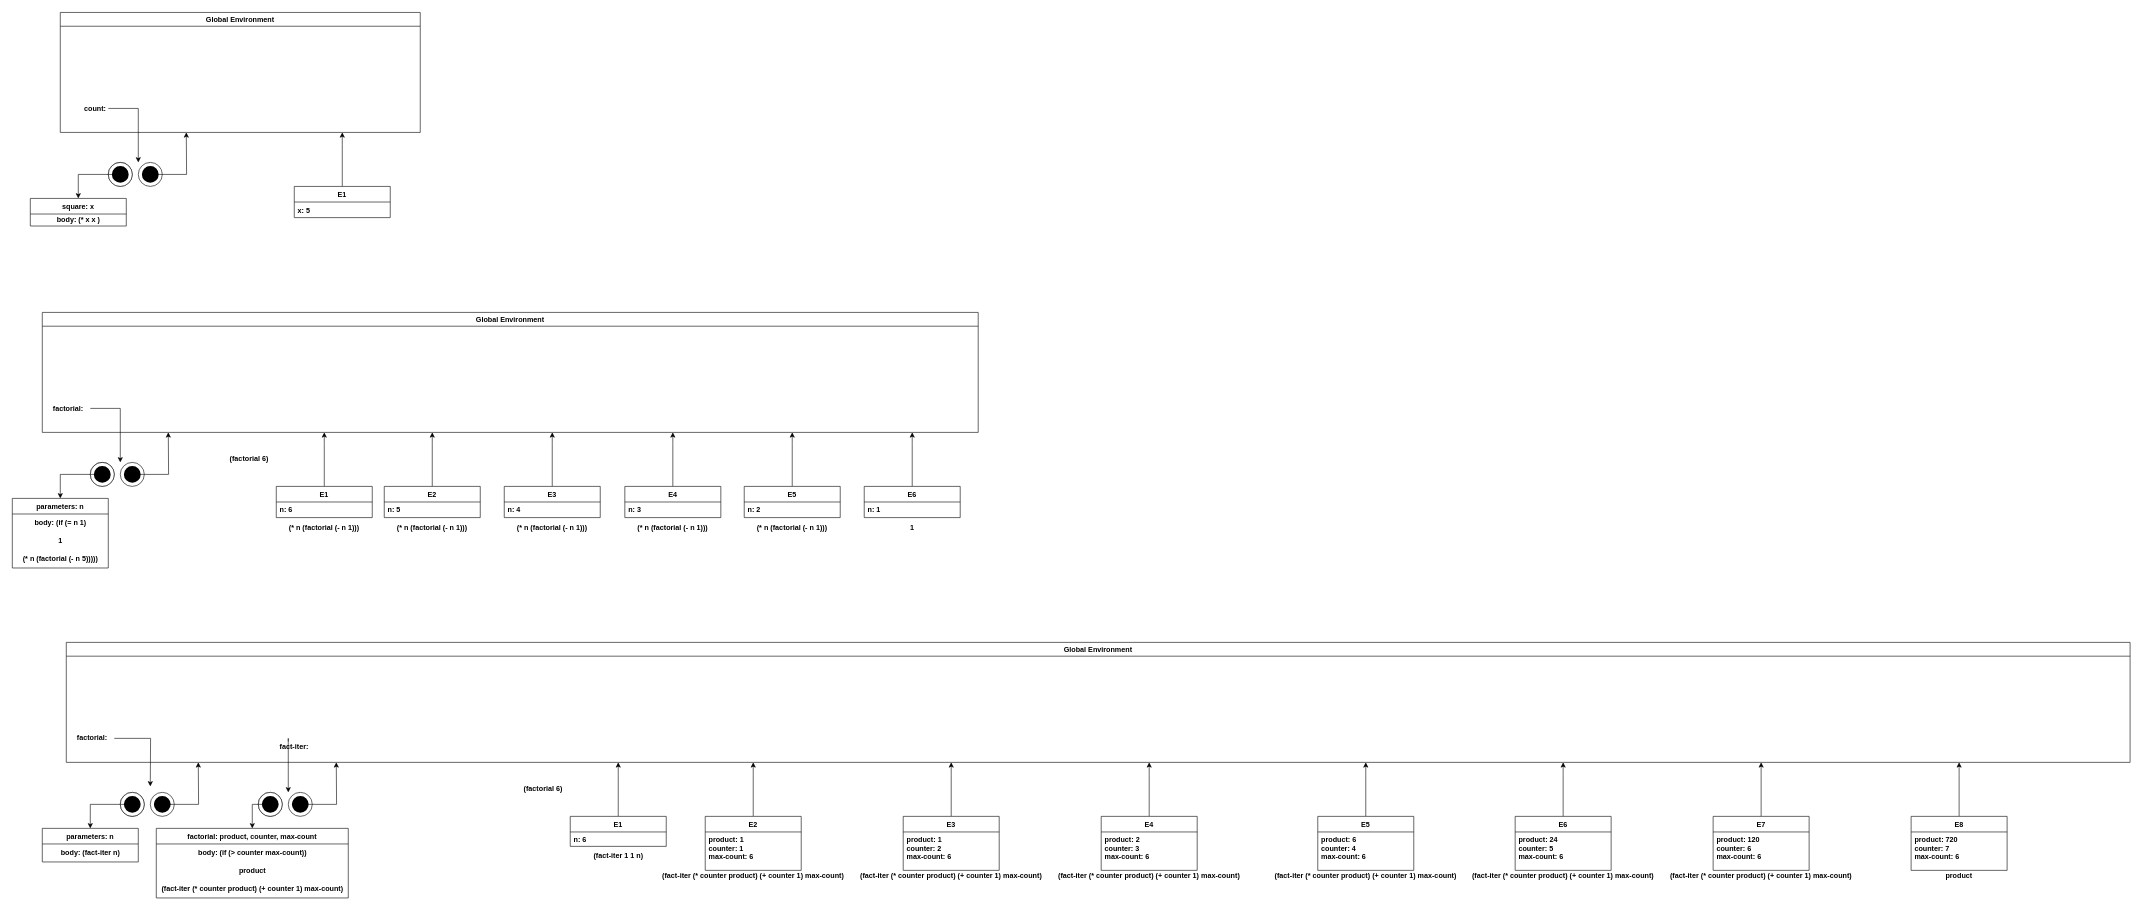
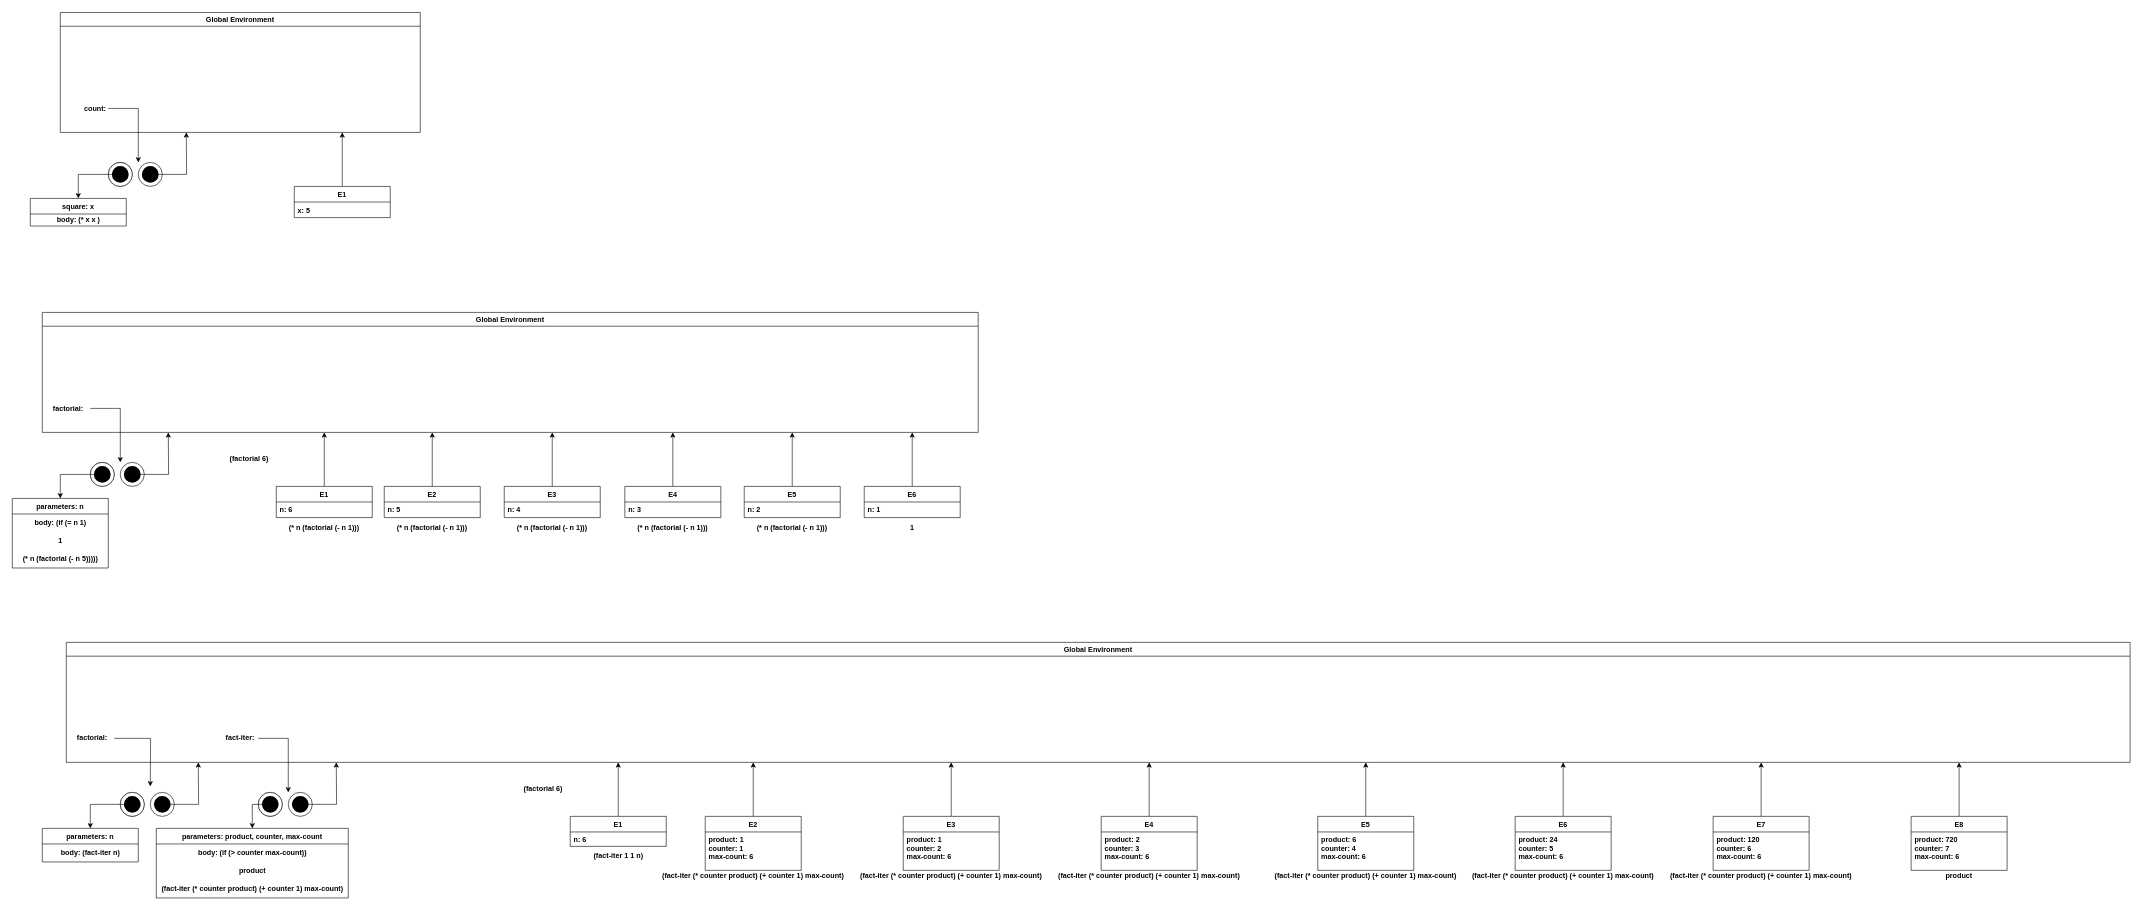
- <mxCell id="85" value="&lt;b&gt;fact-iter:&lt;/b&gt;" style="text;html=1;strokeColor=none;fillColor=none;align=center;verticalAlign=middle;whiteSpace=wrap;rounded=0;labelBackgroundColor=#ffffff;" parent="1" vertex="1"><mxGeometry x="460" y="1235" width="60" height="20" as="geometry" /></mxCell>
+ <mxCell id="85" value="&lt;b&gt;fact-iter:&lt;/b&gt;" style="text;html=1;strokeColor=none;fillColor=none;align=center;verticalAlign=middle;whiteSpace=wrap;rounded=0;labelBackgroundColor=#ffffff;" parent="1" vertex="1"><mxGeometry x="370" y="1220" width="60" height="20" as="geometry" /></mxCell>
- <mxCell id="96" value="factorial: product, counter, max-count" style="swimlane;fontStyle=1;align=center;verticalAlign=top;childLayout=stackLayout;horizontal=1;startSize=26;horizontalStack=0;resizeParent=1;resizeParentMax=0;resizeLast=0;collapsible=1;marginBottom=0;" parent="1" vertex="1"><mxGeometry x="260" y="1380" width="320" height="116" as="geometry" /></mxCell>
+ <mxCell id="96" value="parameters: product, counter, max-count" style="swimlane;fontStyle=1;align=center;verticalAlign=top;childLayout=stackLayout;horizontal=1;startSize=26;horizontalStack=0;resizeParent=1;resizeParentMax=0;resizeLast=0;collapsible=1;marginBottom=0;" parent="1" vertex="1"><mxGeometry x="260" y="1380" width="320" height="116" as="geometry" /></mxCell>
